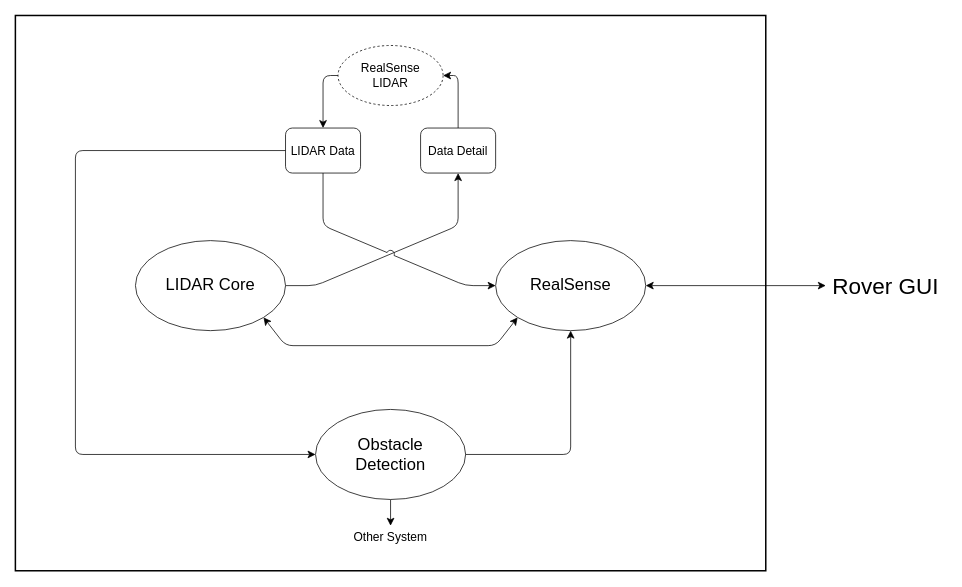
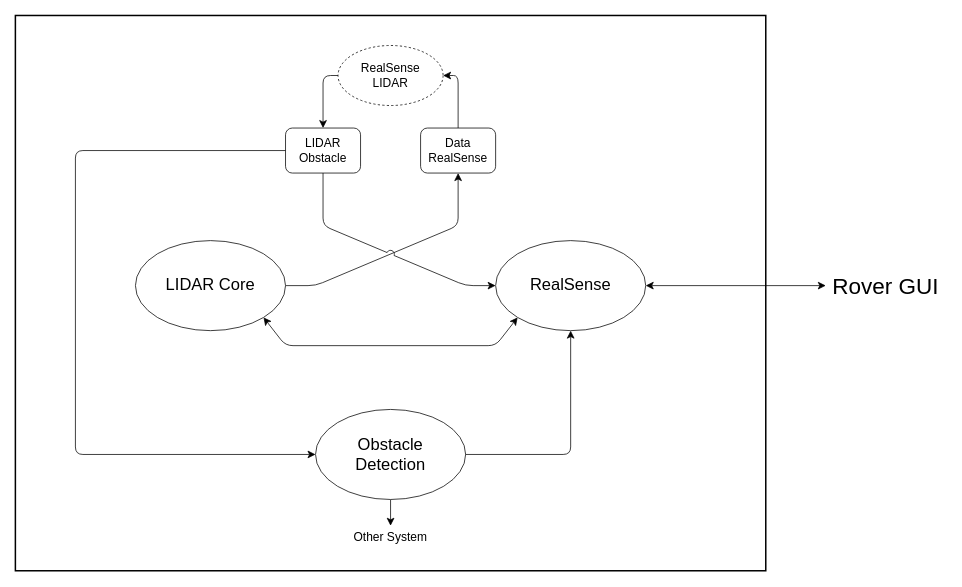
- <mxCell id="5" value="LIDAR Data" style="rounded=1;whiteSpace=wrap;html=1;fontSize=16;" vertex="1" parent="1"><mxGeometry x="380" y="170" width="100" height="60" as="geometry" /></mxCell>
+ <mxCell id="5" value="LIDAR Obstacle" style="rounded=1;whiteSpace=wrap;html=1;fontSize=16;" vertex="1" parent="1"><mxGeometry x="380" y="170" width="100" height="60" as="geometry" /></mxCell>
- <mxCell id="7" value="Data Detail" style="rounded=1;whiteSpace=wrap;html=1;fontSize=16;" vertex="1" parent="1"><mxGeometry x="560" y="170" width="100" height="60" as="geometry" /></mxCell>
+ <mxCell id="7" value="Data RealSense" style="rounded=1;whiteSpace=wrap;html=1;fontSize=16;" vertex="1" parent="1"><mxGeometry x="560" y="170" width="100" height="60" as="geometry" /></mxCell>
